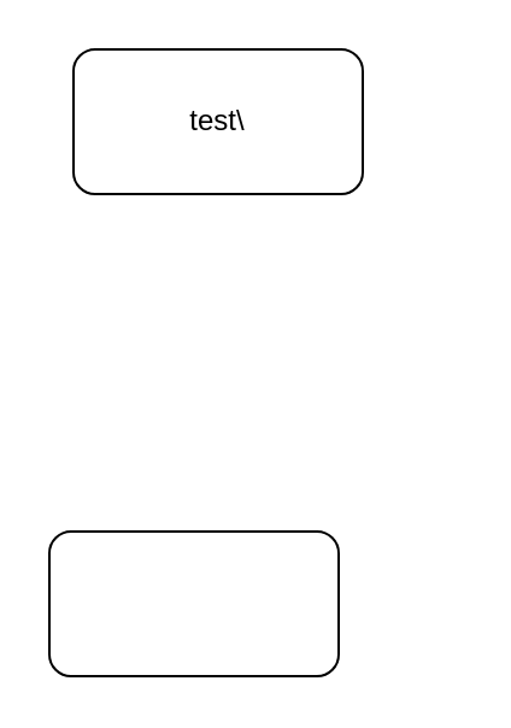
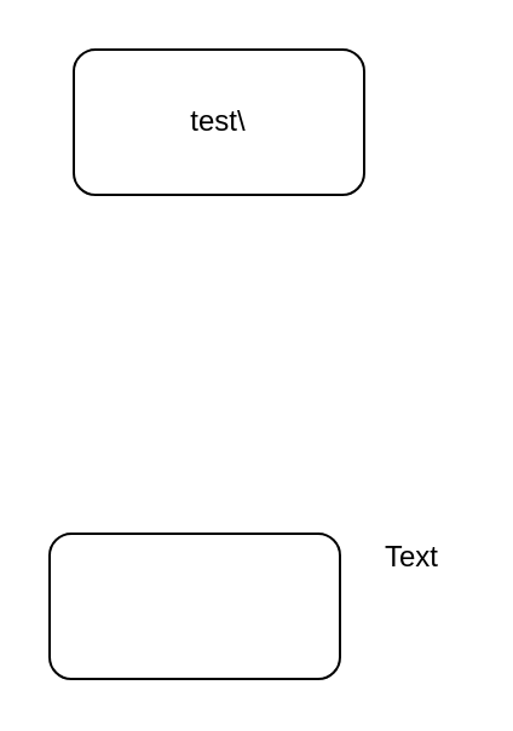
+ <mxCell id="3" value="Text" style="text;html=1;strokeColor=none;fillColor=none;align=center;verticalAlign=middle;whiteSpace=wrap;rounded=0;" vertex="1" parent="1"><mxGeometry x="150" y="220" width="40" height="20" as="geometry" /></mxCell>
